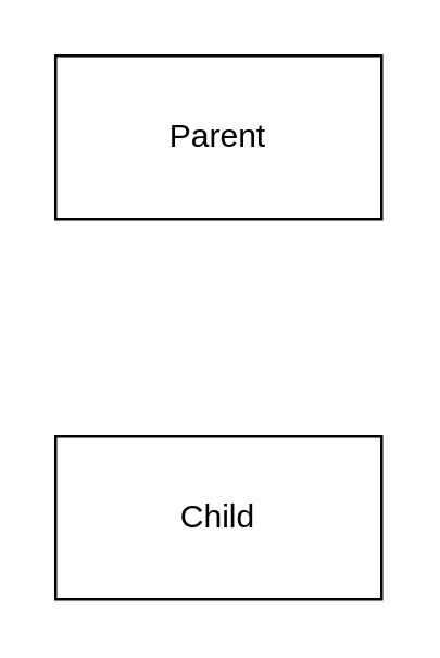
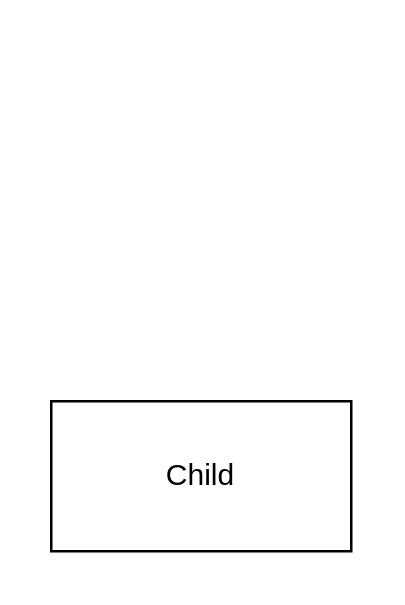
- <mxCell id="2" value="Parent" style="rounded=0;whiteSpace=wrap;html=1;" vertex="1" parent="1"><mxGeometry x="20" y="20" width="120" height="60" as="geometry" /></mxCell>
